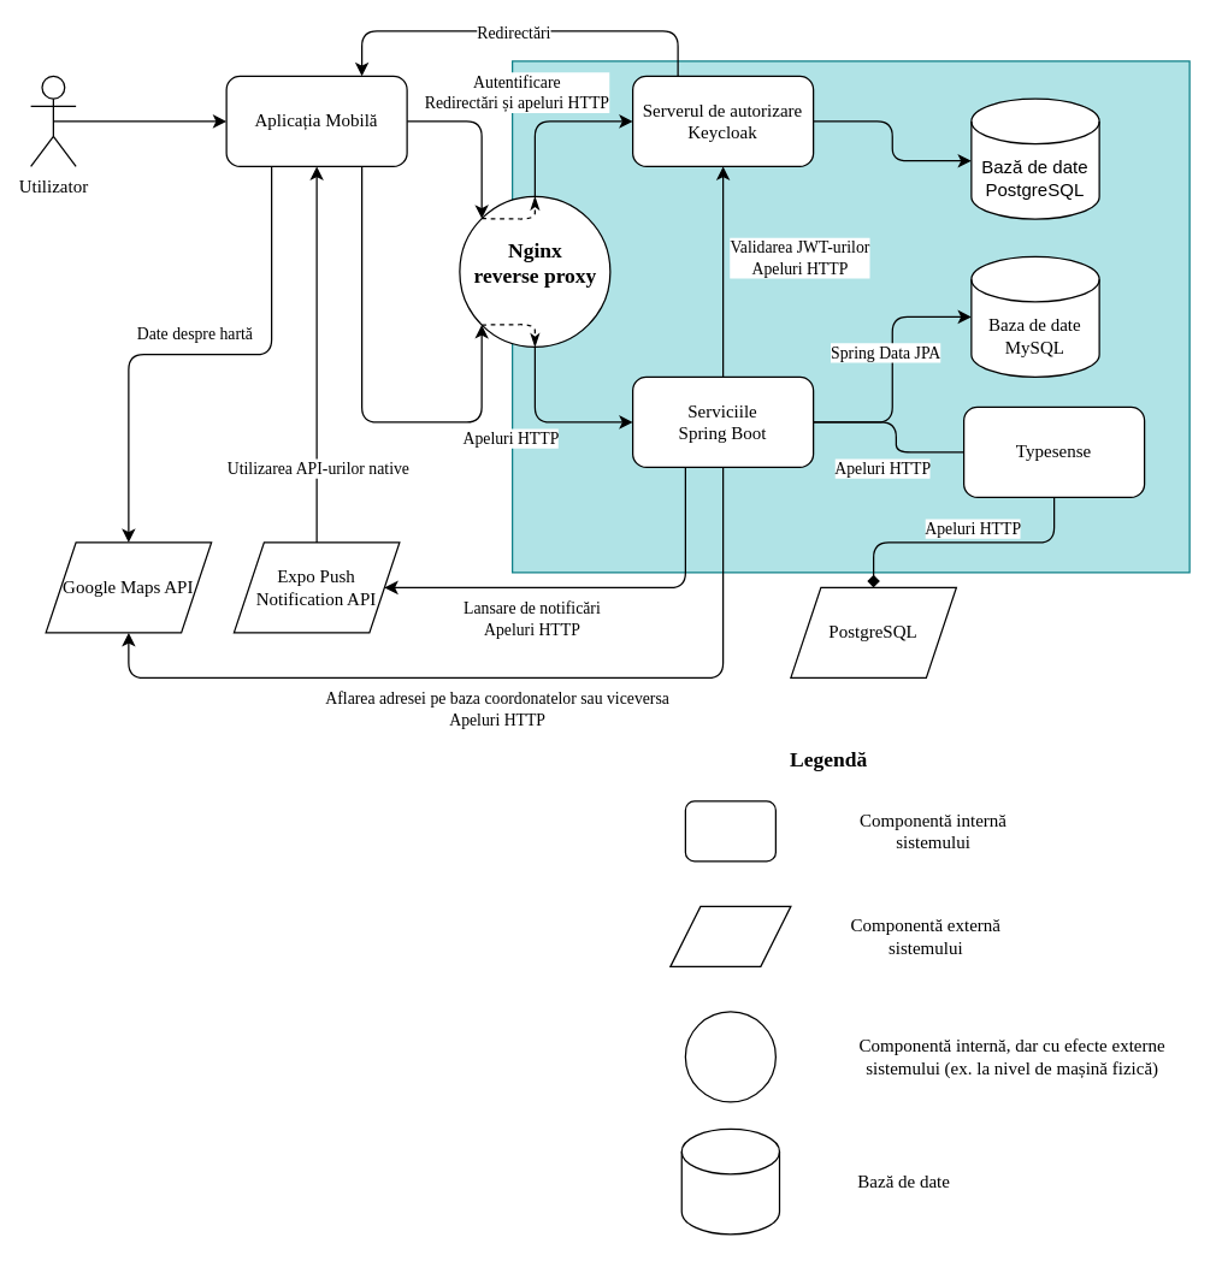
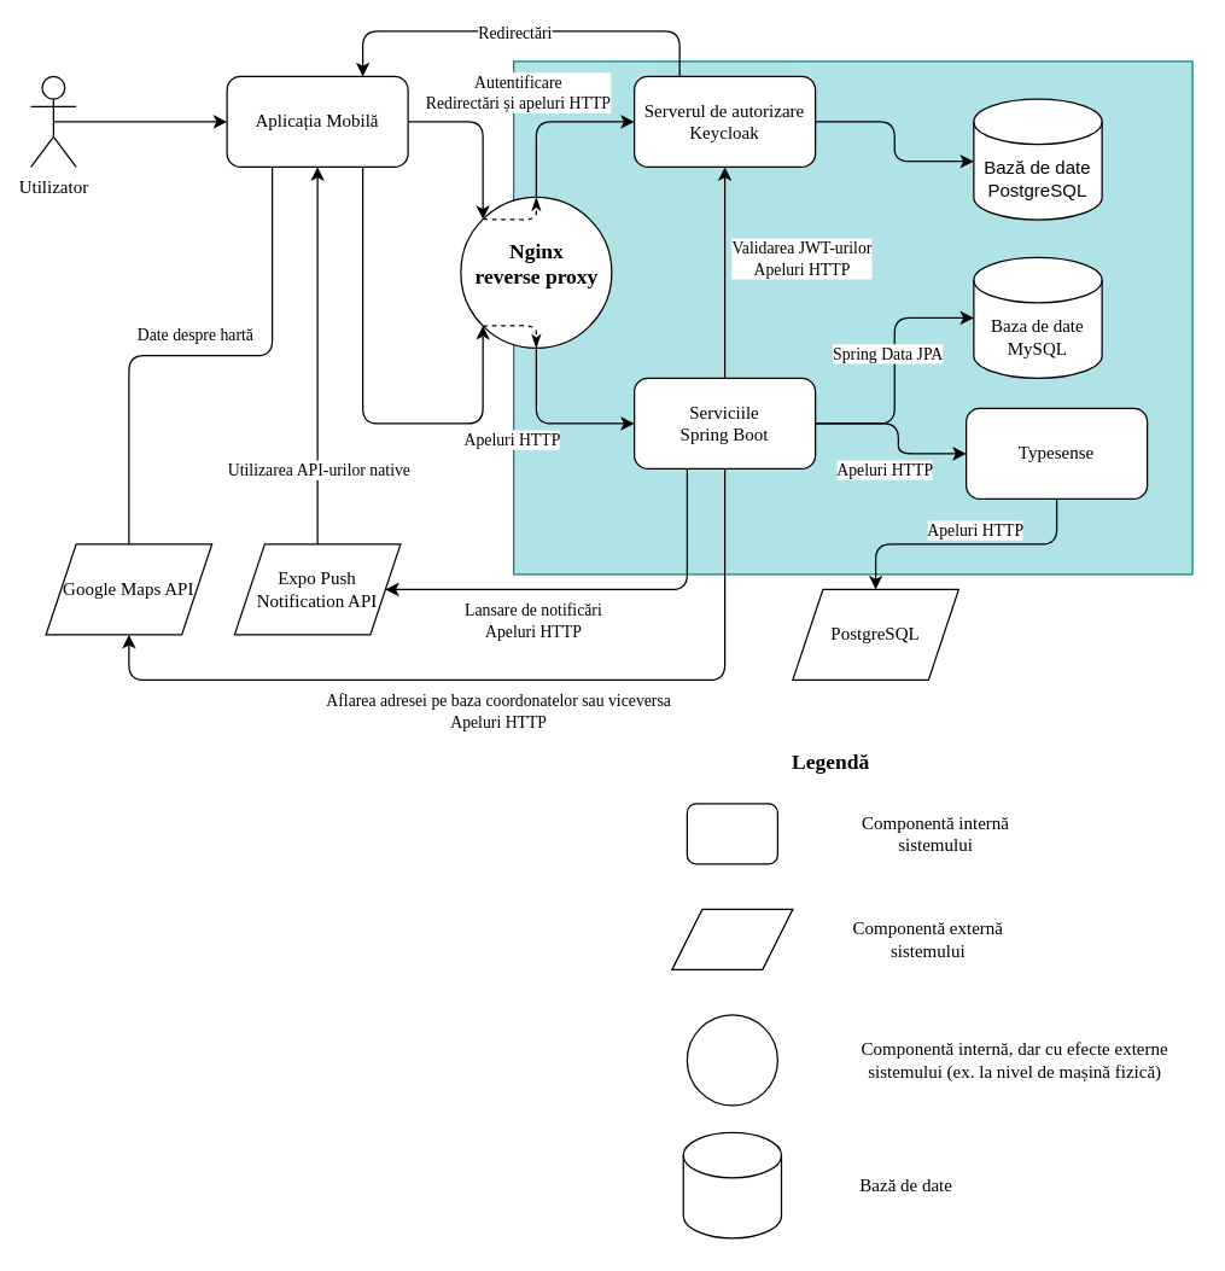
- <mxCell id="23" style="edgeStyle=orthogonalEdgeStyle;html=1;exitX=1;exitY=0.5;exitDx=0;exitDy=0;entryX=0;entryY=0.5;entryDx=0;entryDy=0;endArrow=none;" parent="1" source="29" target="32" edge="1"><mxGeometry relative="1" as="geometry"><Array as="points"><mxPoint x="595" y="280" /></Array></mxGeometry></mxCell>
+ <mxCell id="23" style="edgeStyle=orthogonalEdgeStyle;html=1;exitX=1;exitY=0.5;exitDx=0;exitDy=0;entryX=0;entryY=0.5;entryDx=0;entryDy=0;" parent="1" source="29" target="32" edge="1"><mxGeometry relative="1" as="geometry"><Array as="points"><mxPoint x="595" y="280" /></Array></mxGeometry></mxCell>
- <mxCell id="16" style="edgeStyle=orthogonalEdgeStyle;html=1;exitX=0.25;exitY=1;exitDx=0;exitDy=0;" parent="1" source="18" target="19" edge="1"><mxGeometry relative="1" as="geometry" /></mxCell>
+ <mxCell id="16" style="edgeStyle=orthogonalEdgeStyle;html=1;exitX=0.25;exitY=1;exitDx=0;exitDy=0;endArrow=none;" parent="1" source="18" target="19" edge="1"><mxGeometry relative="1" as="geometry" /></mxCell>
- <mxCell id="30" style="edgeStyle=orthogonalEdgeStyle;html=1;exitX=0.5;exitY=1;exitDx=0;exitDy=0;endArrow=diamond;" edge="1" parent="1" source="32" target="53"><mxGeometry relative="1" as="geometry" /></mxCell>
+ <mxCell id="30" style="edgeStyle=orthogonalEdgeStyle;html=1;exitX=0.5;exitY=1;exitDx=0;exitDy=0;" edge="1" parent="1" source="32" target="53"><mxGeometry relative="1" as="geometry" /></mxCell>
